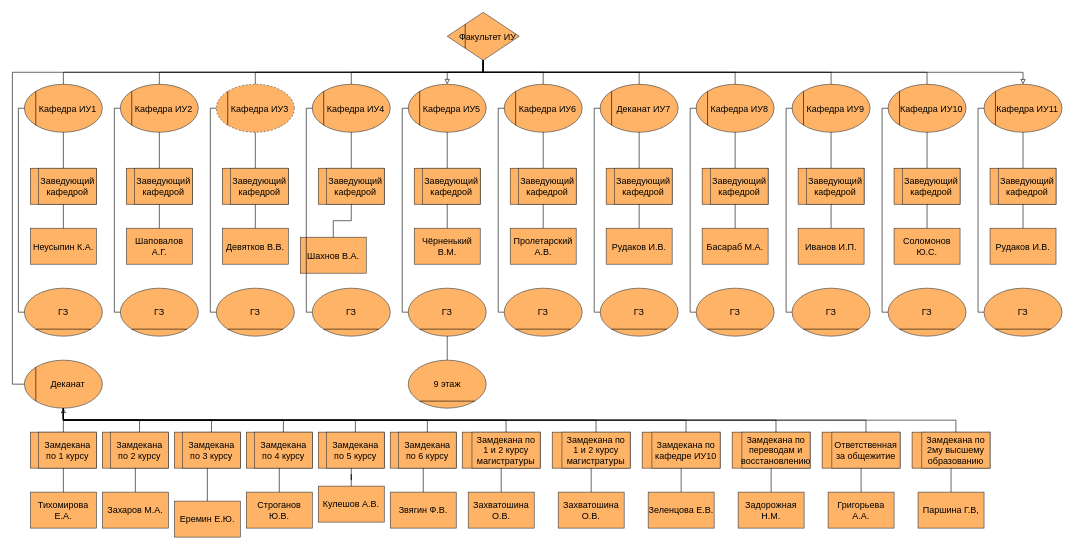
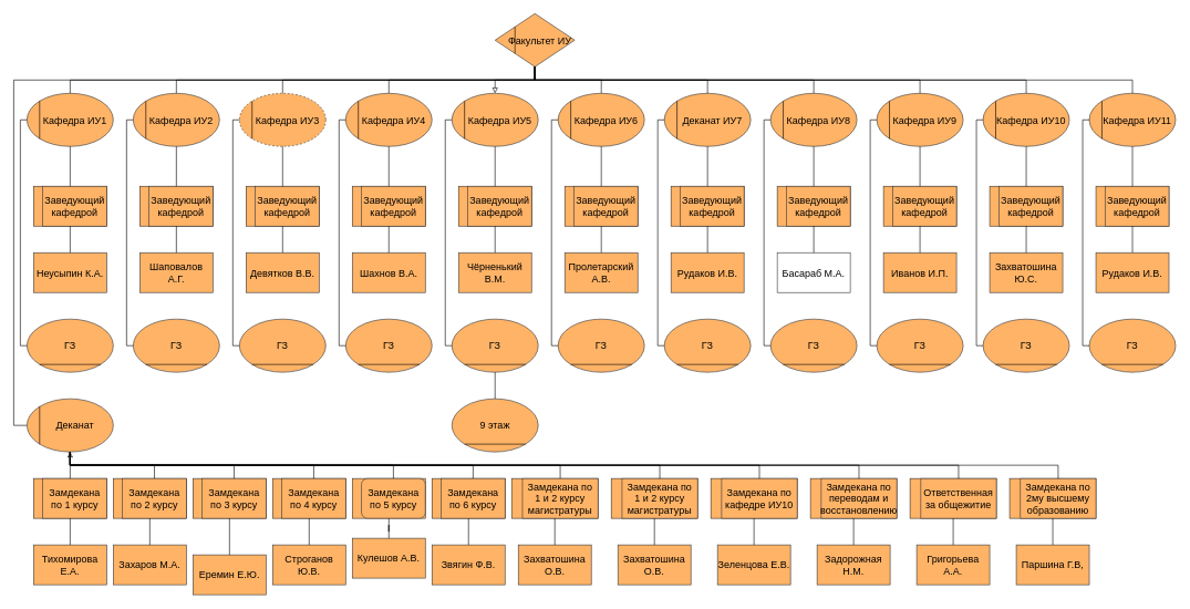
- <mxCell id="162" style="edgeStyle=orthogonalEdgeStyle;rounded=0;orthogonalLoop=1;jettySize=auto;html=1;exitX=0.5;exitY=1;exitDx=0;exitDy=0;entryX=0.5;entryY=0;entryDx=0;entryDy=0;fontSize=15;startArrow=none;startFill=0;endArrow=block;endFill=0;" edge="1" parent="1" source="3" target="36"><mxGeometry relative="1" as="geometry" /></mxCell>
+ <mxCell id="162" style="edgeStyle=orthogonalEdgeStyle;rounded=0;orthogonalLoop=1;jettySize=auto;html=1;exitX=0.5;exitY=1;exitDx=0;exitDy=0;entryX=0.5;entryY=0;entryDx=0;entryDy=0;fontSize=15;startArrow=none;startFill=0;endArrow=none;endFill=0;" edge="1" parent="1" source="3" target="36"><mxGeometry relative="1" as="geometry" /></mxCell>
- <mxCell id="90" value="&lt;span style=&quot;font-size: 15px&quot;&gt;Басараб М.А.&lt;/span&gt;" style="rounded=0;whiteSpace=wrap;html=1;strokeColor=#36393d;fillColor=#FFB366;" vertex="1" parent="1"><mxGeometry x="1170" y="380" width="110" height="60" as="geometry" /></mxCell>
+ <mxCell id="90" value="&lt;span style=&quot;font-size: 15px&quot;&gt;Басараб М.А.&lt;/span&gt;" style="rounded=0;whiteSpace=wrap;html=1;strokeColor=#36393d;fillColor=#ffffff;" vertex="1" parent="1"><mxGeometry x="1170" y="380" width="110" height="60" as="geometry" /></mxCell>
- <mxCell id="92" value="&lt;span style=&quot;font-size: 15px&quot;&gt;Соломонов Ю.С.&lt;/span&gt;" style="rounded=0;whiteSpace=wrap;html=1;strokeColor=#36393d;fillColor=#FFB366;" vertex="1" parent="1"><mxGeometry x="1490" y="380" width="110" height="60" as="geometry" /></mxCell>
+ <mxCell id="92" value="&lt;span style=&quot;font-size: 15px&quot;&gt;Захватошина Ю.С.&lt;/span&gt;" style="rounded=0;whiteSpace=wrap;html=1;strokeColor=#36393d;fillColor=#FFB366;" vertex="1" parent="1"><mxGeometry x="1490" y="380" width="110" height="60" as="geometry" /></mxCell>
- <mxCell id="86" value="&lt;span style=&quot;font-size: 15px&quot;&gt;Шахнов В.А.&lt;/span&gt;" style="rounded=0;whiteSpace=wrap;html=1;strokeColor=#36393d;fillColor=#FFB366;" vertex="1" parent="1"><mxGeometry x="500" y="395" width="110" height="60" as="geometry" /></mxCell>
+ <mxCell id="86" value="&lt;span style=&quot;font-size: 15px&quot;&gt;Шахнов В.А.&lt;/span&gt;" style="rounded=0;whiteSpace=wrap;html=1;strokeColor=#36393d;fillColor=#FFB366;" vertex="1" parent="1"><mxGeometry x="530" y="380" width="110" height="60" as="geometry" /></mxCell>
- <mxCell id="189" value="&lt;span style=&quot;font-size: 15px&quot;&gt;Замдекана по 5 курсу&lt;/span&gt;" style="rounded=0;whiteSpace=wrap;html=1;strokeColor=#36393d;fillColor=#FFB366;" vertex="1" parent="187"><mxGeometry x="13.75" width="96.25" height="60" as="geometry" /></mxCell>
+ <mxCell id="189" value="&lt;span style=&quot;font-size: 15px&quot;&gt;Замдекана по 5 курсу&lt;/span&gt;" style="whiteSpace=wrap;html=1;strokeColor=#36393d;fillColor=#FFB366;rounded=1;" vertex="1" parent="187"><mxGeometry x="13.75" width="96.25" height="60" as="geometry" /></mxCell>
